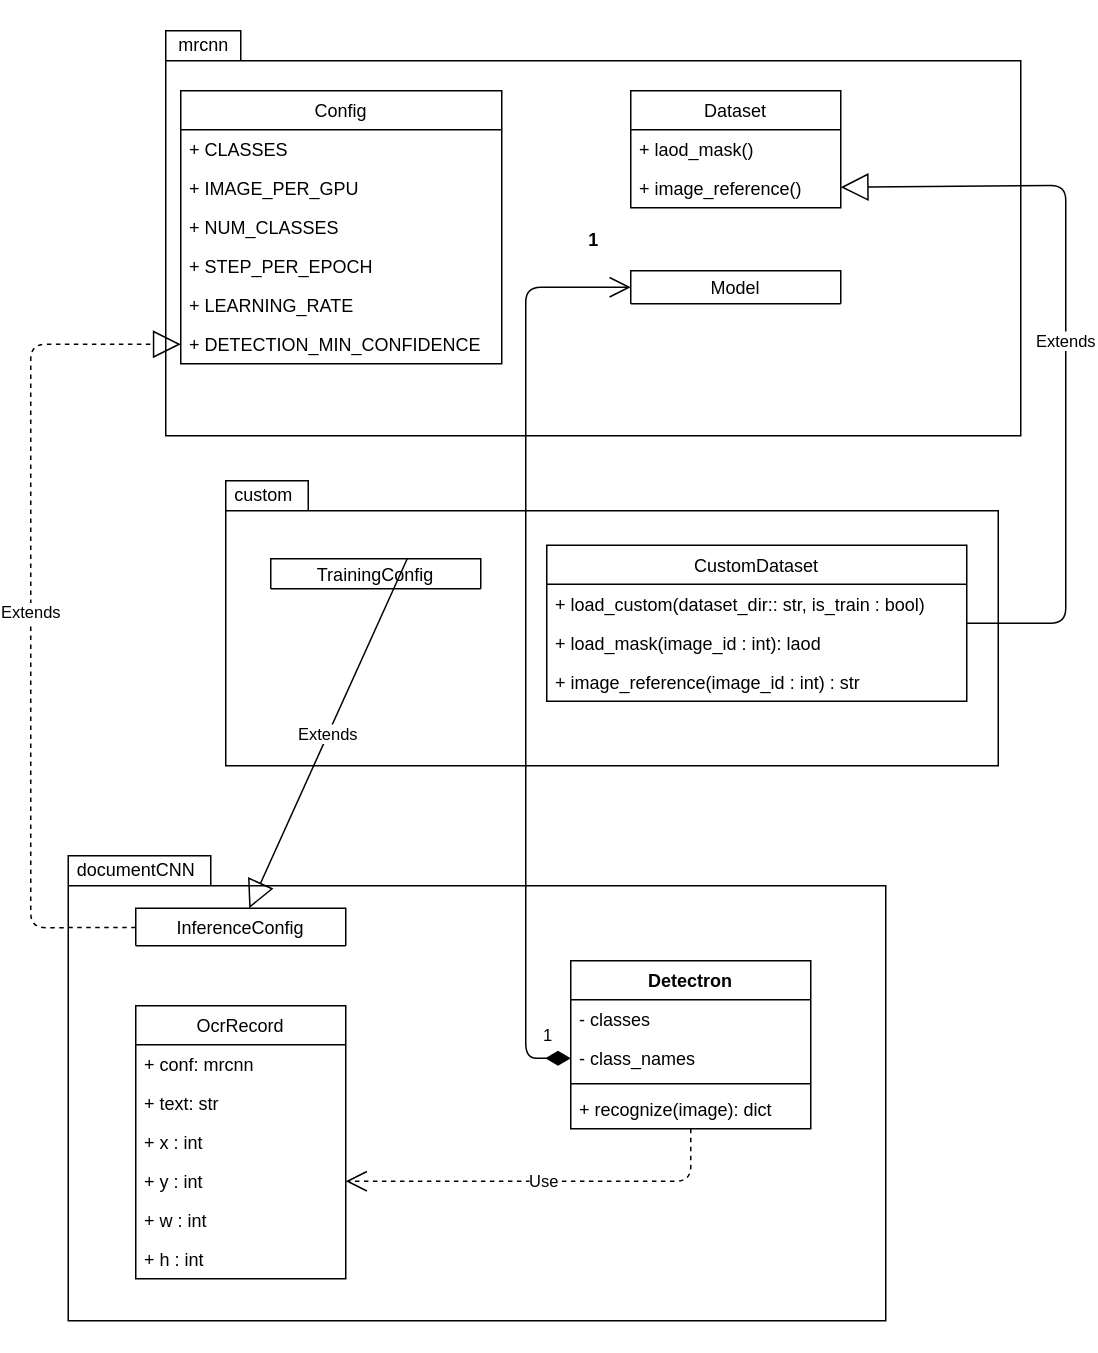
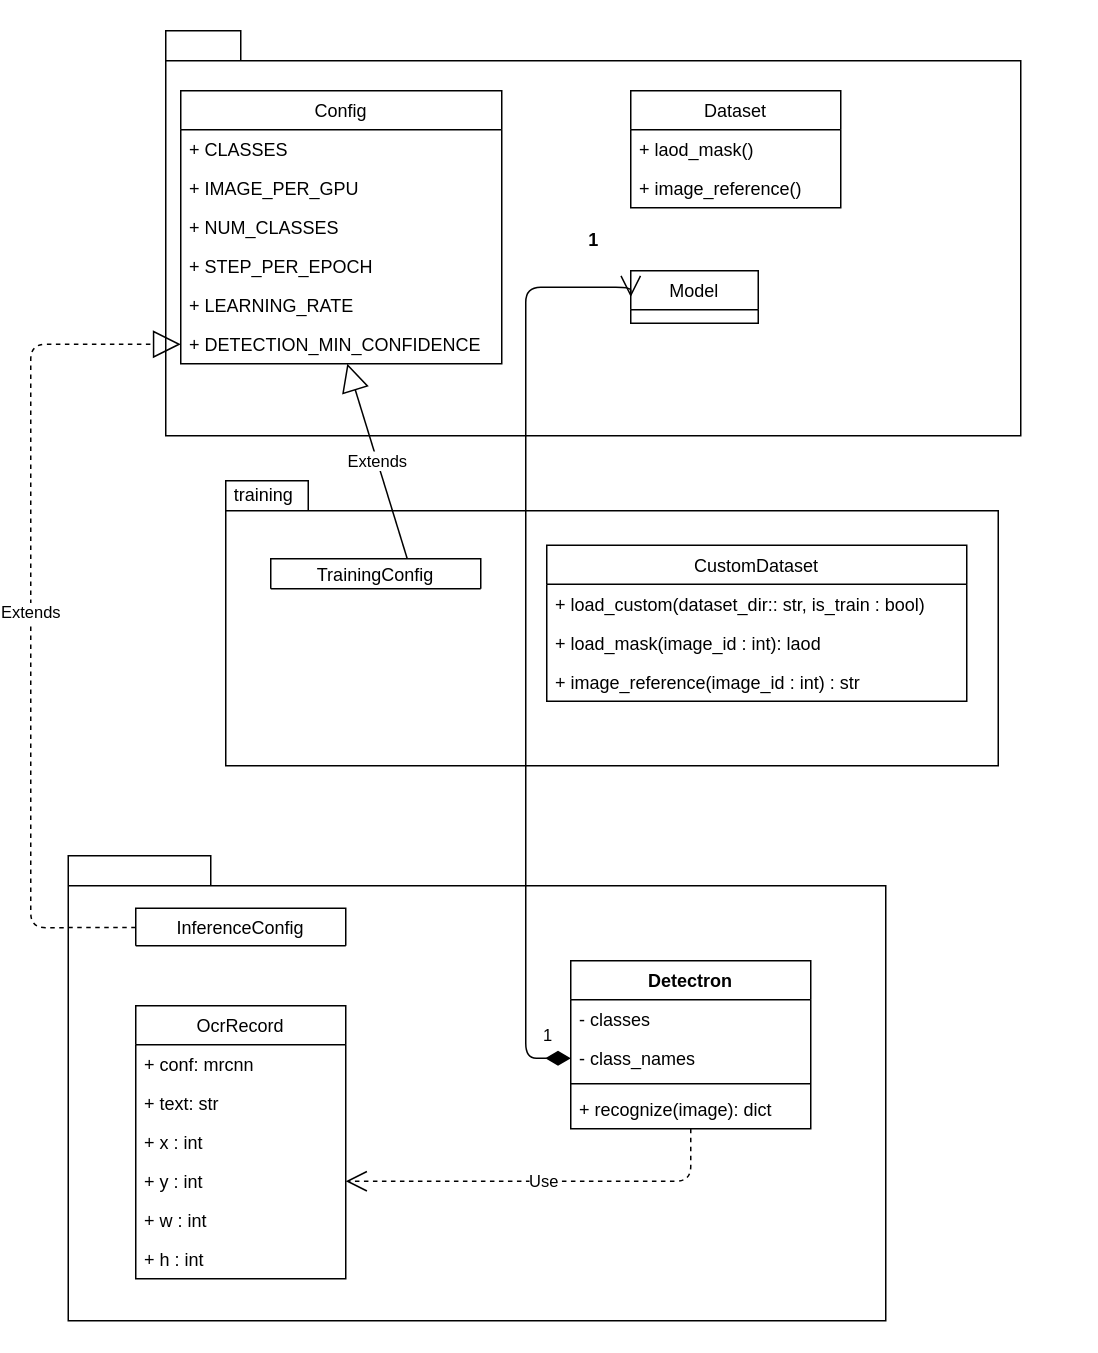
- <mxCell id="3" value="mrcnn" style="text;html=1;align=center;verticalAlign=middle;resizable=0;points=[];autosize=1;" vertex="1" parent="1"><mxGeometry x="110" y="20" width="50" height="20" as="geometry" /></mxCell>
- <mxCell id="16" value="Model" style="swimlane;fontStyle=0;childLayout=stackLayout;horizontal=1;startSize=26;fillColor=none;horizontalStack=0;resizeParent=1;resizeParentMax=0;resizeLast=0;collapsible=1;marginBottom=0;" vertex="1" parent="1"><mxGeometry x="420" y="180" width="140" height="22" as="geometry" /></mxCell>
+ <mxCell id="16" value="Model" style="swimlane;fontStyle=0;childLayout=stackLayout;horizontal=1;startSize=26;fillColor=none;horizontalStack=0;resizeParent=1;resizeParentMax=0;resizeLast=0;collapsible=1;marginBottom=0;" vertex="1" parent="1"><mxGeometry x="420" y="180" width="85" height="35" as="geometry" /></mxCell>
- <mxCell id="29" value="Extends" style="endArrow=block;endSize=16;endFill=0;html=1;" edge="1" parent="1" source="38" target="15"><mxGeometry width="160" relative="1" as="geometry"><mxPoint x="440" y="280" as="sourcePoint" /><mxPoint x="600" y="280" as="targetPoint" /><Array as="points"><mxPoint x="710" y="415" /><mxPoint x="710" y="123" /></Array></mxGeometry></mxCell>
- <mxCell id="5" value="custom" style="text;html=1;align=center;verticalAlign=middle;resizable=0;points=[];autosize=1;" vertex="1" parent="1"><mxGeometry x="150" y="320" width="50" height="20" as="geometry" /></mxCell>
+ <mxCell id="5" value="training" style="text;html=1;align=center;verticalAlign=middle;resizable=0;points=[];autosize=1;" vertex="1" parent="1"><mxGeometry x="150" y="320" width="50" height="20" as="geometry" /></mxCell>
- <mxCell id="28" value="Extends" style="endArrow=block;endSize=16;endFill=0;html=1;exitX=0.65;exitY=0;exitDx=0;exitDy=0;exitPerimeter=0;" edge="1" parent="1" source="37" target="19"><mxGeometry width="160" relative="1" as="geometry"><mxPoint x="265" y="332" as="sourcePoint" /><mxPoint x="260" y="242" as="targetPoint" /></mxGeometry></mxCell>
+ <mxCell id="28" value="Extends" style="endArrow=block;endSize=16;endFill=0;html=1;exitX=0.65;exitY=0;exitDx=0;exitDy=0;exitPerimeter=0;" edge="1" parent="1" source="37" target="12"><mxGeometry width="160" relative="1" as="geometry"><mxPoint x="265" y="332" as="sourcePoint" /><mxPoint x="260" y="242" as="targetPoint" /></mxGeometry></mxCell>
- <mxCell id="18" value="documentCNN" style="text;html=1;align=center;verticalAlign=middle;resizable=0;points=[];autosize=1;" vertex="1" parent="1"><mxGeometry x="45" y="570" width="90" height="20" as="geometry" /></mxCell>
